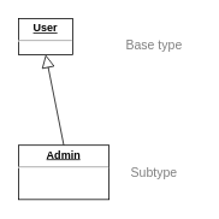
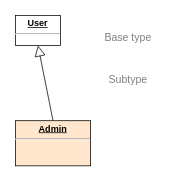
- <mxCell id="4" value="&lt;p style=&quot;margin: 0px ; margin-top: 4px ; text-align: center ; text-decoration: underline&quot;&gt;&lt;b&gt;Admin&lt;/b&gt;&lt;/p&gt;&lt;hr&gt;&lt;p style=&quot;margin: 0px ; margin-left: 8px&quot;&gt;&lt;br&gt;&lt;/p&gt;" style="verticalAlign=top;align=left;overflow=fill;fontSize=12;fontFamily=Helvetica;html=1;" parent="1" vertex="1"><mxGeometry x="20" y="160" width="100" height="60" as="geometry" /></mxCell>
+ <mxCell id="4" value="&lt;p style=&quot;margin: 0px ; margin-top: 4px ; text-align: center ; text-decoration: underline&quot;&gt;&lt;b&gt;Admin&lt;/b&gt;&lt;/p&gt;&lt;hr&gt;&lt;p style=&quot;margin: 0px ; margin-left: 8px&quot;&gt;&lt;br&gt;&lt;/p&gt;" style="verticalAlign=top;align=left;overflow=fill;fontSize=12;fontFamily=Helvetica;html=1;fillColor=#ffe6cc;" parent="1" vertex="1"><mxGeometry x="20" y="160" width="100" height="60" as="geometry" /></mxCell>
- <mxCell id="6" value="Subtype" style="text;html=1;align=center;verticalAlign=middle;whiteSpace=wrap;rounded=0;fontColor=#808080;fontSize=14;" parent="1" vertex="1"><mxGeometry x="120" y="180" width="100" height="20" as="geometry" /></mxCell>
+ <mxCell id="6" value="Subtype" style="text;html=1;align=center;verticalAlign=middle;whiteSpace=wrap;rounded=0;fontColor=#808080;fontSize=14;" parent="1" vertex="1"><mxGeometry x="120" y="95" width="100" height="20" as="geometry" /></mxCell>
